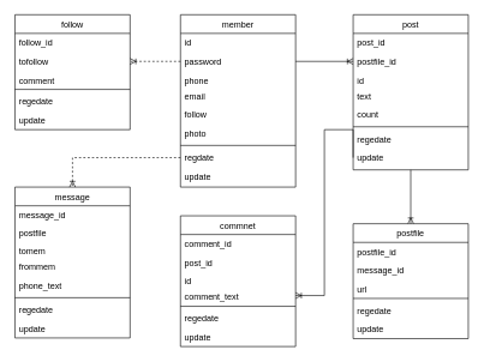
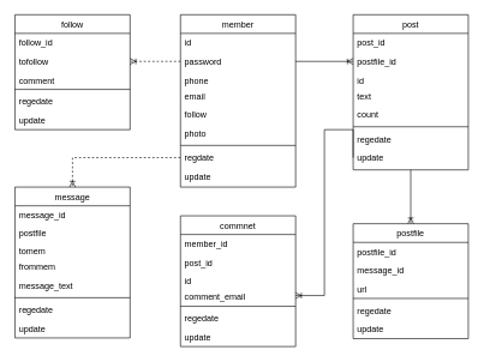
- <mxCell id="36" value="comment_id" style="text;align=left;verticalAlign=top;spacingLeft=4;spacingRight=4;overflow=hidden;rotatable=0;points=[[0,0.5],[1,0.5]];portConstraint=eastwest;" vertex="1" parent="35"><mxGeometry y="26" width="160" height="26" as="geometry" /></mxCell>
+ <mxCell id="36" value="member_id" style="text;align=left;verticalAlign=top;spacingLeft=4;spacingRight=4;overflow=hidden;rotatable=0;points=[[0,0.5],[1,0.5]];portConstraint=eastwest;" vertex="1" parent="35"><mxGeometry y="26" width="160" height="26" as="geometry" /></mxCell>
- <mxCell id="31" value="phone_text" style="text;align=left;verticalAlign=top;spacingLeft=4;spacingRight=4;overflow=hidden;rotatable=0;points=[[0,0.5],[1,0.5]];portConstraint=eastwest;" vertex="1" parent="26"><mxGeometry y="124" width="160" height="26" as="geometry" /></mxCell>
+ <mxCell id="31" value="message_text" style="text;align=left;verticalAlign=top;spacingLeft=4;spacingRight=4;overflow=hidden;rotatable=0;points=[[0,0.5],[1,0.5]];portConstraint=eastwest;" vertex="1" parent="26"><mxGeometry y="124" width="160" height="26" as="geometry" /></mxCell>
- <mxCell id="39" value="comment_text" style="text;align=left;verticalAlign=top;spacingLeft=4;spacingRight=4;overflow=hidden;rotatable=0;points=[[0,0.5],[1,0.5]];portConstraint=eastwest;rounded=0;shadow=0;html=0;" vertex="1" parent="35"><mxGeometry y="100" width="160" height="22" as="geometry" /></mxCell>
+ <mxCell id="39" value="comment_email" style="text;align=left;verticalAlign=top;spacingLeft=4;spacingRight=4;overflow=hidden;rotatable=0;points=[[0,0.5],[1,0.5]];portConstraint=eastwest;rounded=0;shadow=0;html=0;" vertex="1" parent="35"><mxGeometry y="100" width="160" height="22" as="geometry" /></mxCell>
